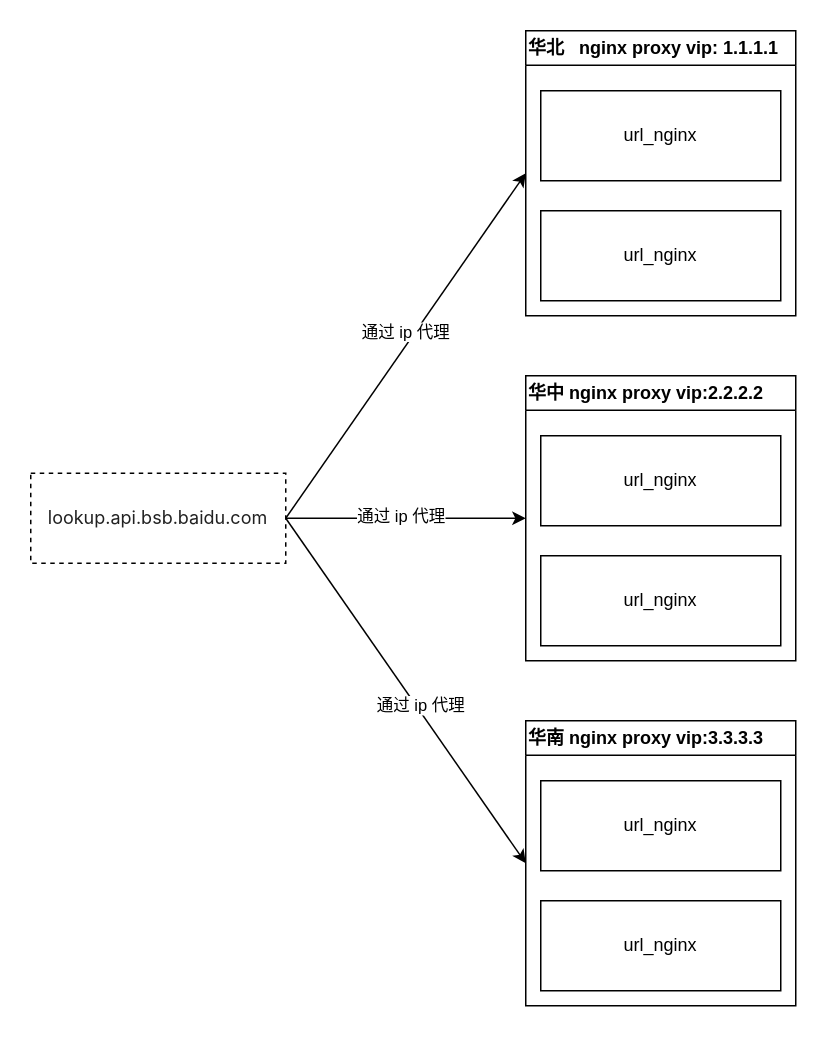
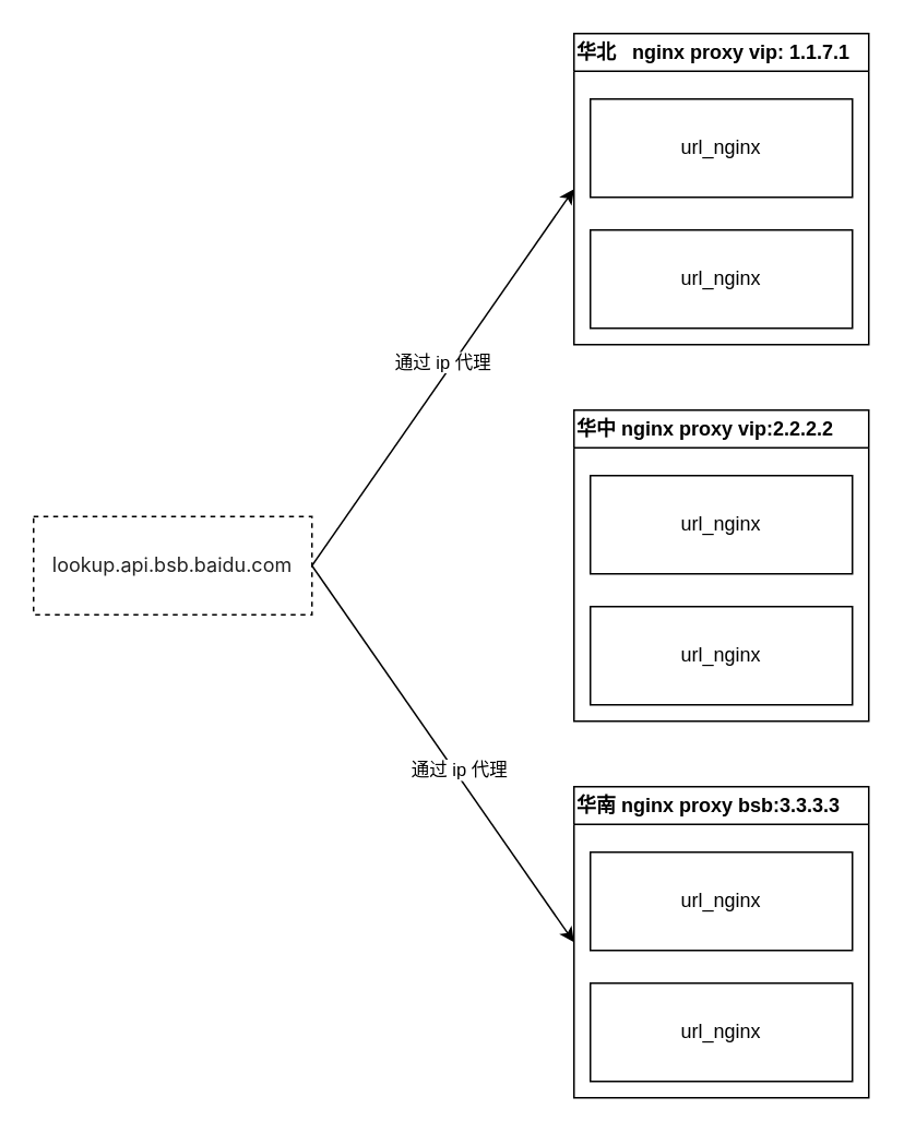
- <mxCell id="9" value="华北&amp;nbsp; &amp;nbsp;nginx proxy vip: 1.1.1.1" style="swimlane;whiteSpace=wrap;html=1;align=left;" vertex="1" parent="1"><mxGeometry x="350" y="20" width="180" height="190" as="geometry"><mxRectangle x="640" y="90" width="130" height="30" as="alternateBounds" /></mxGeometry></mxCell>
+ <mxCell id="9" value="华北&amp;nbsp; &amp;nbsp;nginx proxy vip: 1.1.7.1" style="swimlane;whiteSpace=wrap;html=1;align=left;" vertex="1" parent="1"><mxGeometry x="350" y="20" width="180" height="190" as="geometry"><mxRectangle x="640" y="90" width="130" height="30" as="alternateBounds" /></mxGeometry></mxCell>
- <mxCell id="14" value="" style="endArrow=classic;html=1;rounded=0;entryX=0;entryY=0.5;entryDx=0;entryDy=0;exitX=1;exitY=0.5;exitDx=0;exitDy=0;" edge="1" parent="1" source="2" target="3"><mxGeometry width="50" height="50" relative="1" as="geometry"><mxPoint x="220" y="290" as="sourcePoint" /><mxPoint x="360" y="125" as="targetPoint" /></mxGeometry></mxCell>
- <mxCell id="15" value="通过 ip 代理" style="edgeLabel;html=1;align=center;verticalAlign=middle;resizable=0;points=[];" vertex="1" connectable="0" parent="14"><mxGeometry x="-0.05" y="2" relative="1" as="geometry"><mxPoint as="offset" /></mxGeometry></mxCell>
- <mxCell id="6" value="华南 nginx proxy vip:3.3.3.3" style="swimlane;whiteSpace=wrap;html=1;align=left;horizontal=1;" vertex="1" parent="1"><mxGeometry x="350" y="480" width="180" height="190" as="geometry" /></mxCell>
+ <mxCell id="6" value="华南 nginx proxy bsb:3.3.3.3" style="swimlane;whiteSpace=wrap;html=1;align=left;horizontal=1;" vertex="1" parent="1"><mxGeometry x="350" y="480" width="180" height="190" as="geometry" /></mxCell>
